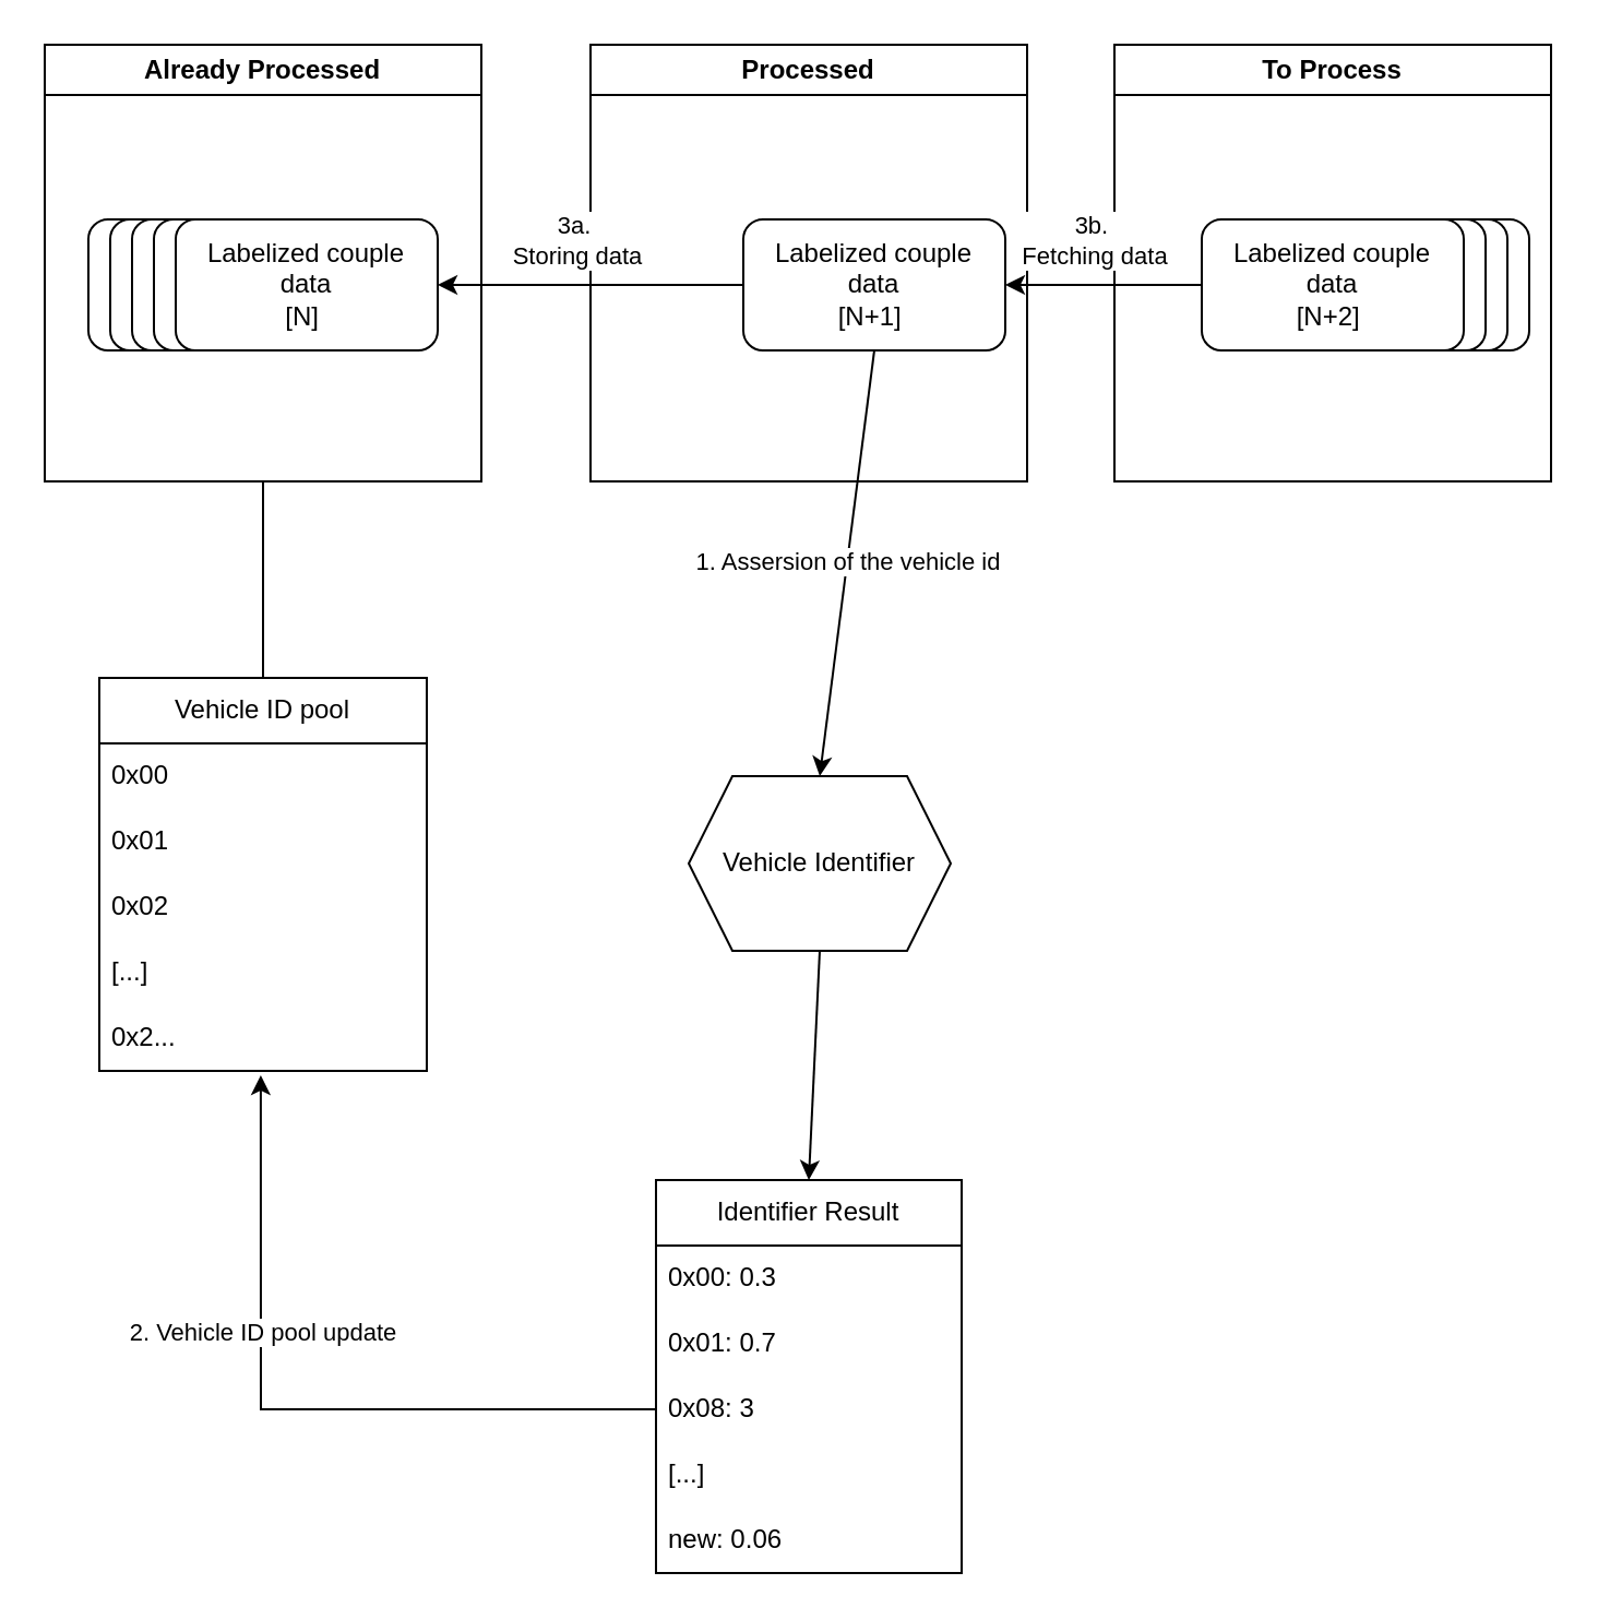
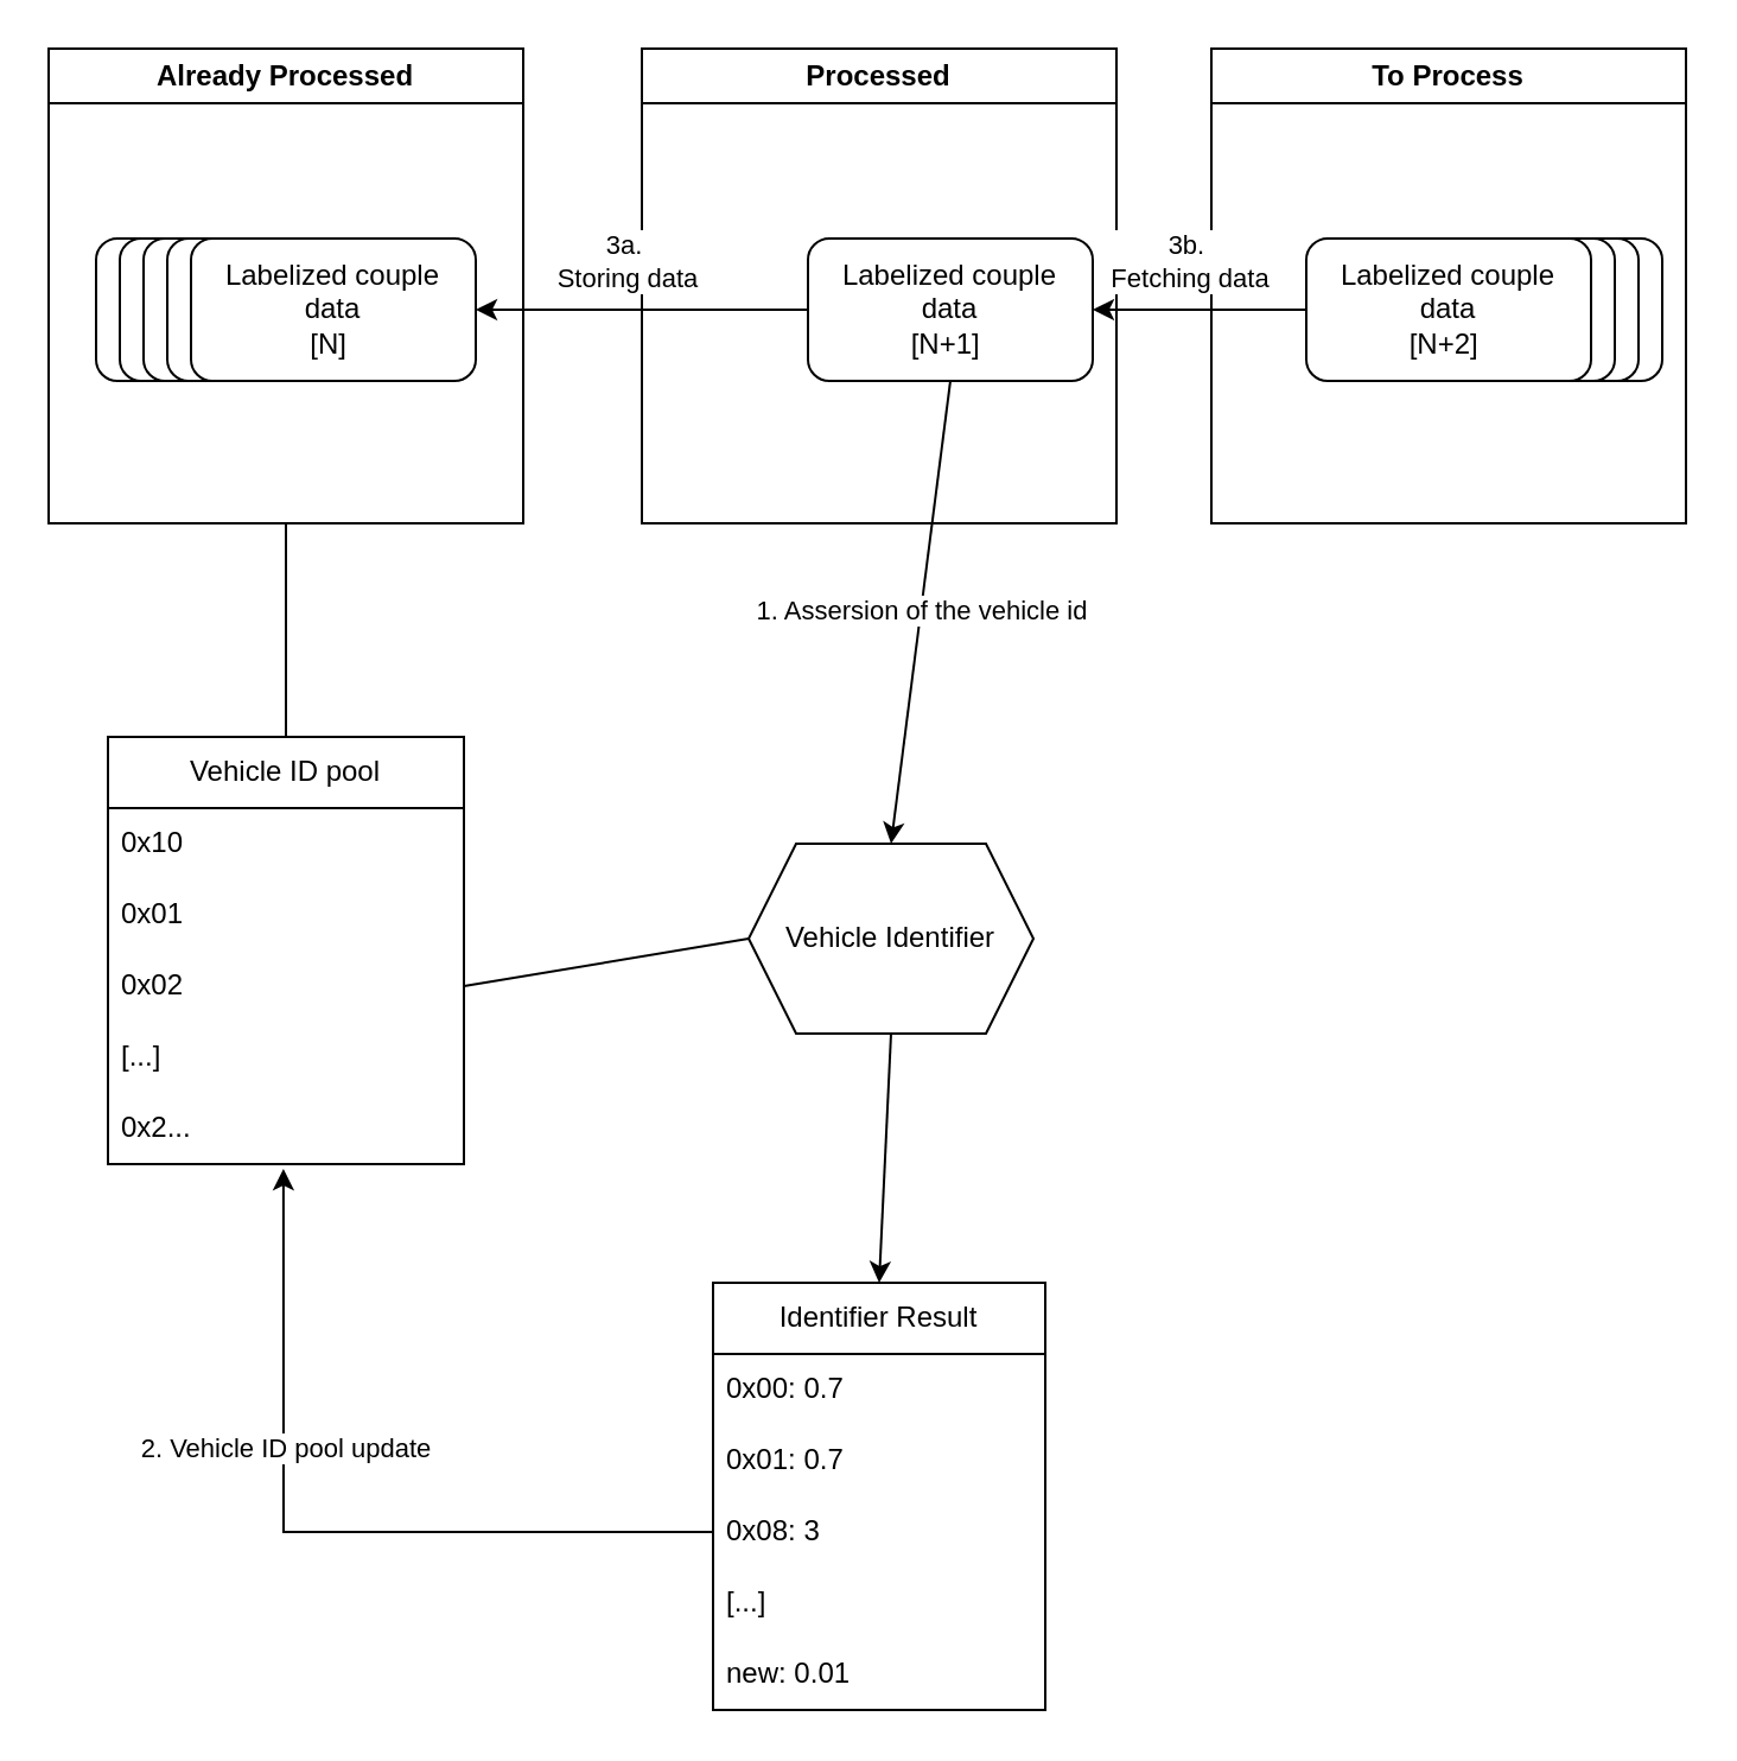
- <mxCell id="16" value="0x00" style="text;strokeColor=none;fillColor=none;align=left;verticalAlign=middle;spacingLeft=4;spacingRight=4;overflow=hidden;points=[[0,0.5],[1,0.5]];portConstraint=eastwest;rotatable=0;whiteSpace=wrap;html=1;" vertex="1" parent="15"><mxGeometry y="30" width="150" height="30" as="geometry" /></mxCell>
+ <mxCell id="16" value="0x10" style="text;strokeColor=none;fillColor=none;align=left;verticalAlign=middle;spacingLeft=4;spacingRight=4;overflow=hidden;points=[[0,0.5],[1,0.5]];portConstraint=eastwest;rotatable=0;whiteSpace=wrap;html=1;" vertex="1" parent="15"><mxGeometry y="30" width="150" height="30" as="geometry" /></mxCell>
+ <mxCell id="23" value="" style="endArrow=none;html=1;rounded=0;exitX=1;exitY=0.5;exitDx=0;exitDy=0;entryX=0;entryY=0.5;entryDx=0;entryDy=0;" edge="1" parent="1" source="18" target="22"><mxGeometry width="50" height="50" relative="1" as="geometry"><mxPoint x="340" y="460" as="sourcePoint" /><mxPoint x="390" y="410" as="targetPoint" /></mxGeometry></mxCell>
- <mxCell id="26" value="0x00: 0.3" style="text;strokeColor=none;fillColor=none;align=left;verticalAlign=middle;spacingLeft=4;spacingRight=4;overflow=hidden;points=[[0,0.5],[1,0.5]];portConstraint=eastwest;rotatable=0;whiteSpace=wrap;html=1;" vertex="1" parent="25"><mxGeometry y="30" width="140" height="30" as="geometry" /></mxCell>
+ <mxCell id="26" value="0x00: 0.7" style="text;strokeColor=none;fillColor=none;align=left;verticalAlign=middle;spacingLeft=4;spacingRight=4;overflow=hidden;points=[[0,0.5],[1,0.5]];portConstraint=eastwest;rotatable=0;whiteSpace=wrap;html=1;" vertex="1" parent="25"><mxGeometry y="30" width="140" height="30" as="geometry" /></mxCell>
- <mxCell id="30" value="new: 0.06" style="text;strokeColor=none;fillColor=none;align=left;verticalAlign=middle;spacingLeft=4;spacingRight=4;overflow=hidden;points=[[0,0.5],[1,0.5]];portConstraint=eastwest;rotatable=0;whiteSpace=wrap;html=1;" vertex="1" parent="25"><mxGeometry y="150" width="140" height="30" as="geometry" /></mxCell>
+ <mxCell id="30" value="new: 0.01" style="text;strokeColor=none;fillColor=none;align=left;verticalAlign=middle;spacingLeft=4;spacingRight=4;overflow=hidden;points=[[0,0.5],[1,0.5]];portConstraint=eastwest;rotatable=0;whiteSpace=wrap;html=1;" vertex="1" parent="25"><mxGeometry y="150" width="140" height="30" as="geometry" /></mxCell>
